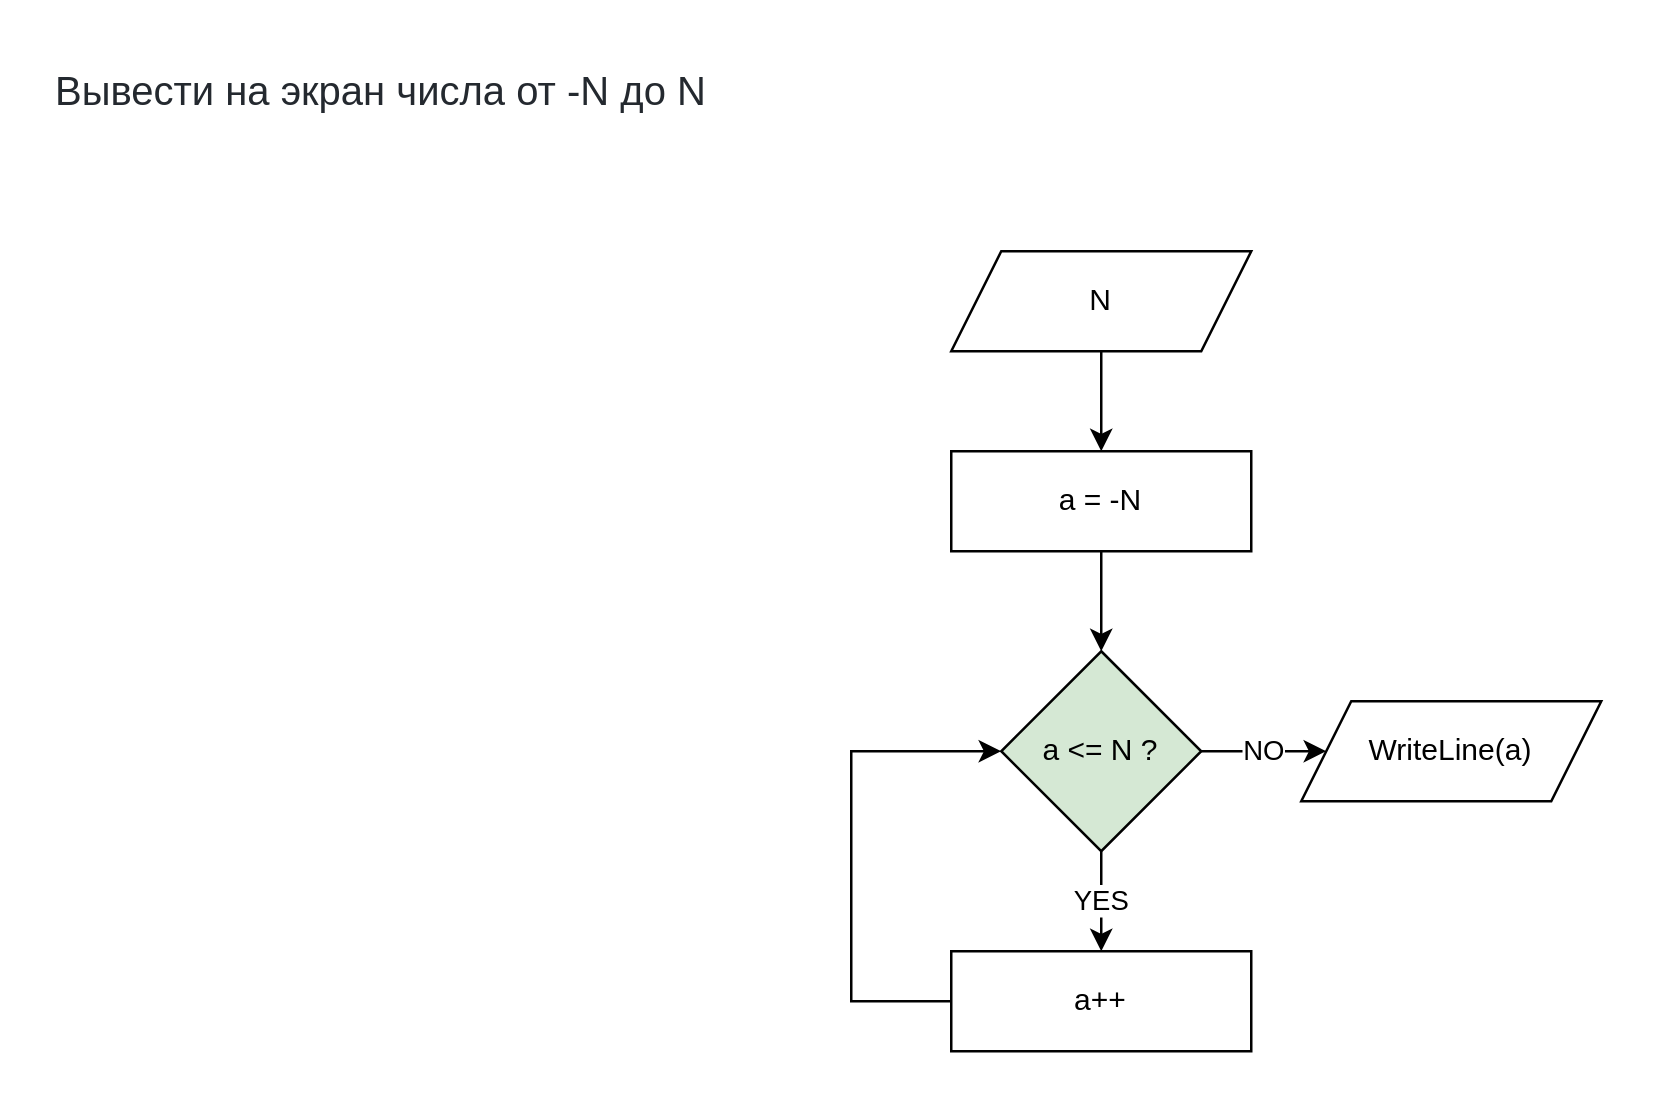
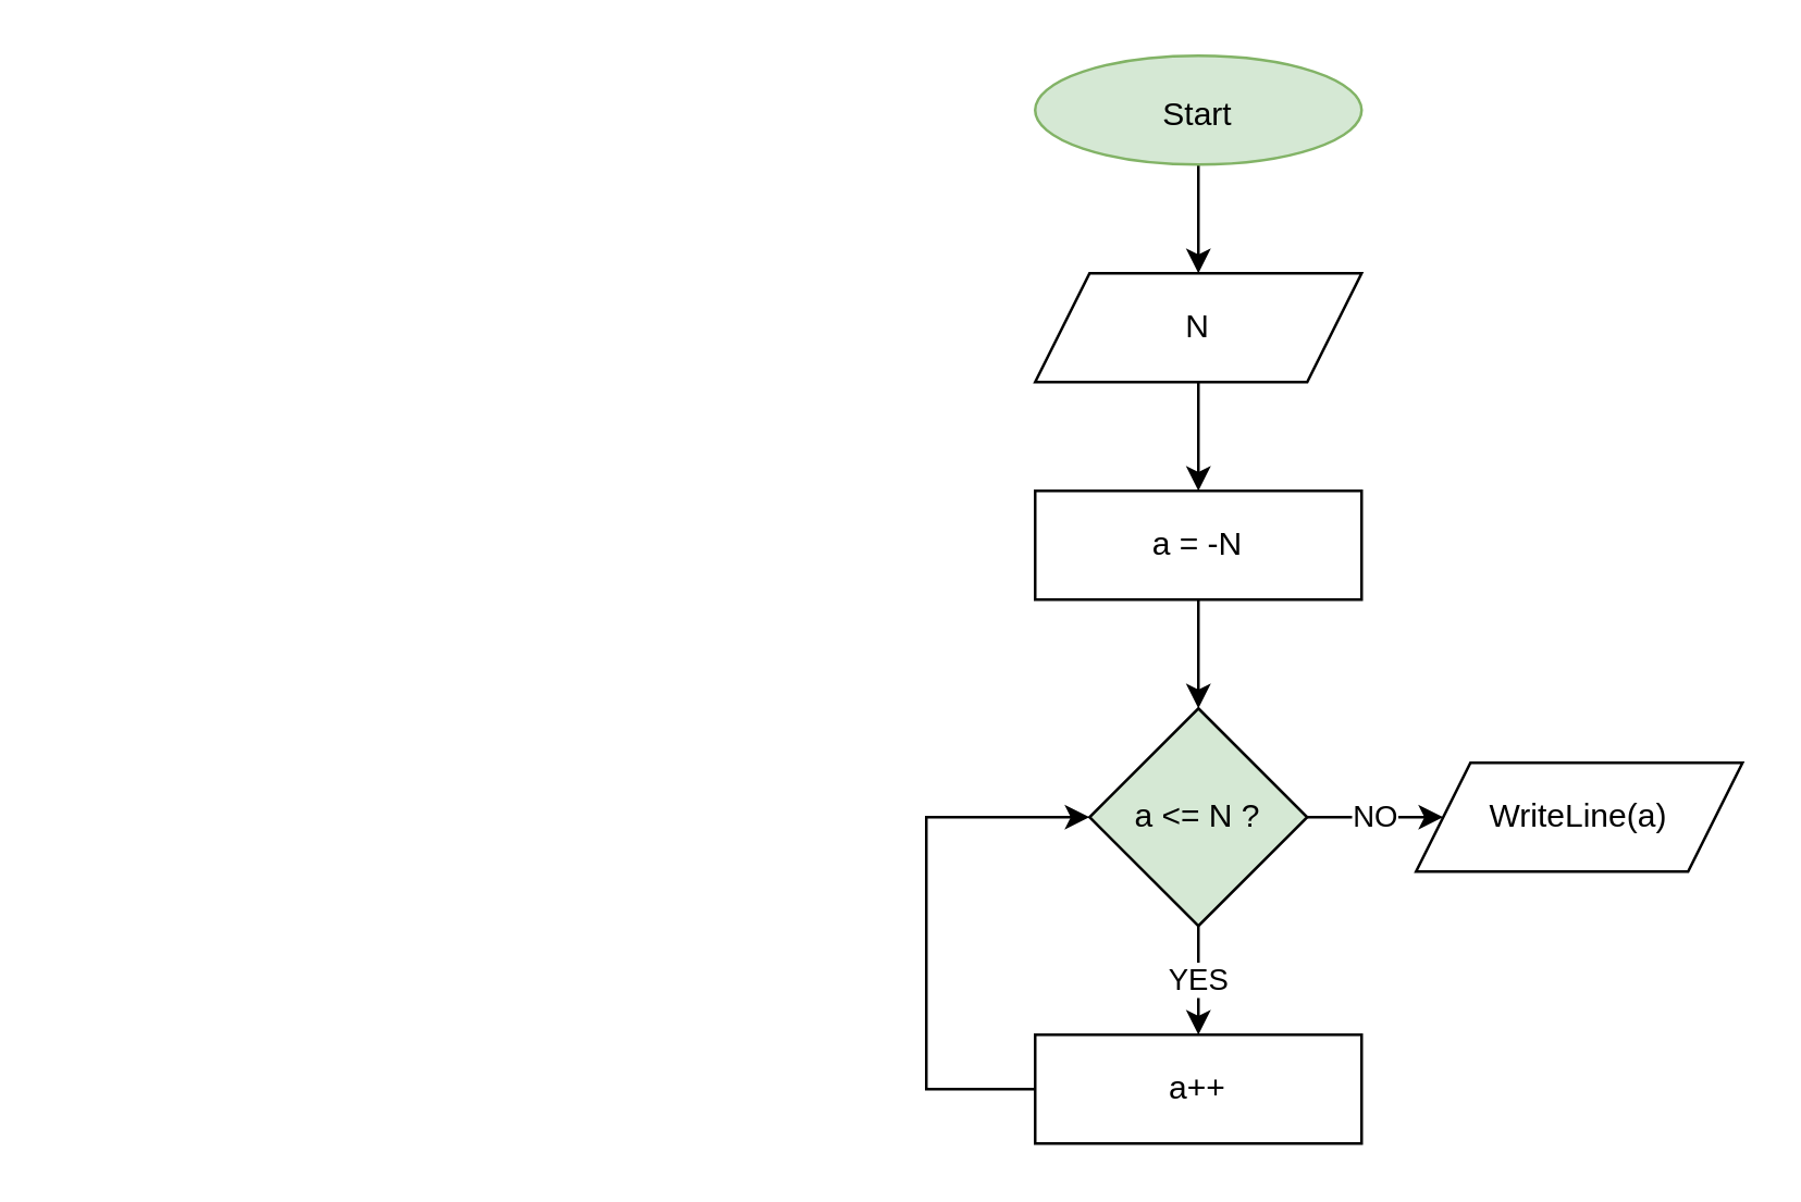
- <mxCell id="13" value="&lt;b id=&quot;docs-internal-guid-ac60fa6e-7fff-43e8-7ab8-157d46df6e29&quot; style=&quot;font-weight:normal;&quot;&gt;&lt;span style=&quot;font-size: 12pt; font-family: Arial; color: rgb(36, 41, 47); background-color: transparent; font-weight: 400; font-style: normal; font-variant: normal; text-decoration: none; vertical-align: baseline;&quot;&gt;Вывести на экран числа от -N до N&lt;/span&gt;&lt;/b&gt;" style="text;whiteSpace=wrap;html=1;" parent="1" vertex="1"><mxGeometry width="290" height="30" as="geometry" x="20" y="20" /></mxCell>
+ <mxCell id="3" value="&lt;font style=&quot;font-size: 12px;&quot;&gt;Start&lt;/font&gt;" style="ellipse;whiteSpace=wrap;html=1;fontSize=16;fillColor=#d5e8d4;strokeColor=#82b366;" parent="1" vertex="1"><mxGeometry x="380" width="120" height="40" as="geometry" y="20" /></mxCell>
+ <mxCell id="2" style="edgeStyle=orthogonalEdgeStyle;rounded=0;orthogonalLoop=1;jettySize=auto;html=1;exitX=0.5;exitY=1;exitDx=0;exitDy=0;entryX=0.5;entryY=0;entryDx=0;entryDy=0;" parent="1" source="3" target="5" edge="1"><mxGeometry relative="1" as="geometry" /></mxCell>
